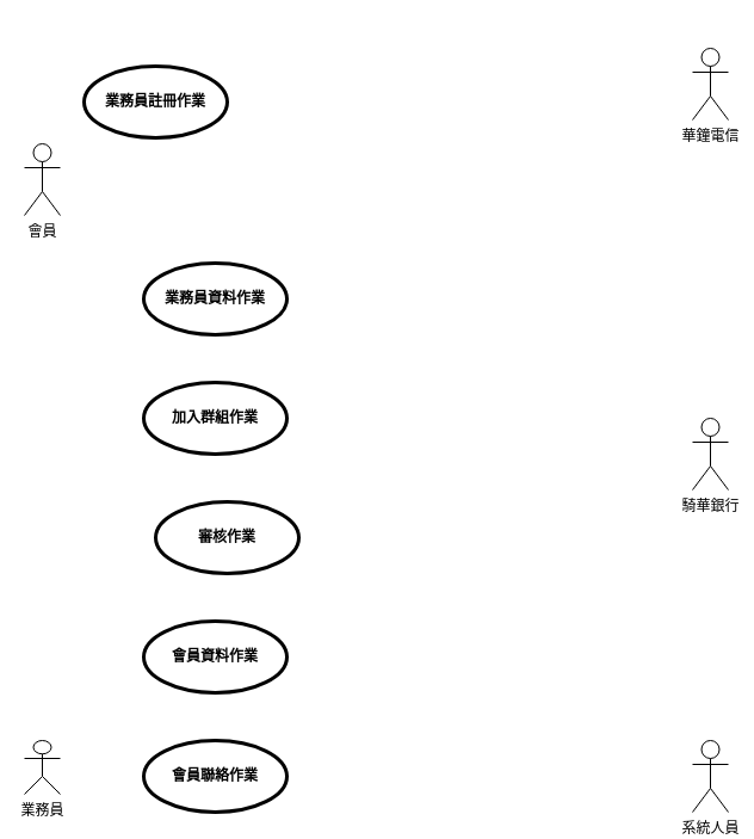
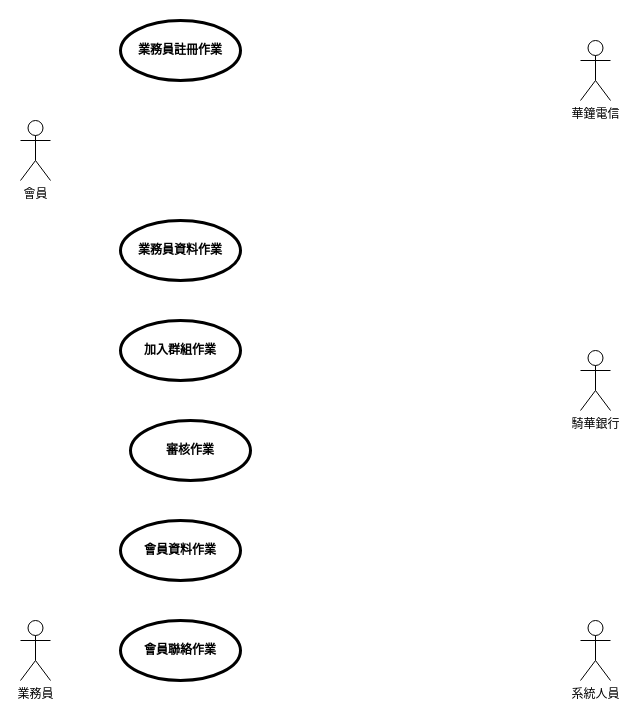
- <mxCell id="7" value="業務員註冊作業" style="shape=ellipse;html=1;strokeWidth=3;fontStyle=1;whiteSpace=wrap;align=center;perimeter=ellipsePerimeter;" vertex="1" parent="1"><mxGeometry x="70" y="55" width="120" height="60" as="geometry" /></mxCell>
+ <mxCell id="7" value="業務員註冊作業" style="shape=ellipse;html=1;strokeWidth=3;fontStyle=1;whiteSpace=wrap;align=center;perimeter=ellipsePerimeter;" vertex="1" parent="1"><mxGeometry x="120" y="20" width="120" height="60" as="geometry" /></mxCell>
- <mxCell id="3" value="業務員" style="shape=umlActor;html=1;verticalLabelPosition=bottom;verticalAlign=top;align=center;" vertex="1" parent="1"><mxGeometry x="20" y="620" width="30" height="45" as="geometry" /></mxCell>
+ <mxCell id="3" value="業務員" style="shape=umlActor;html=1;verticalLabelPosition=bottom;verticalAlign=top;align=center;" vertex="1" parent="1"><mxGeometry x="20" y="620" width="30" height="60" as="geometry" /></mxCell>
